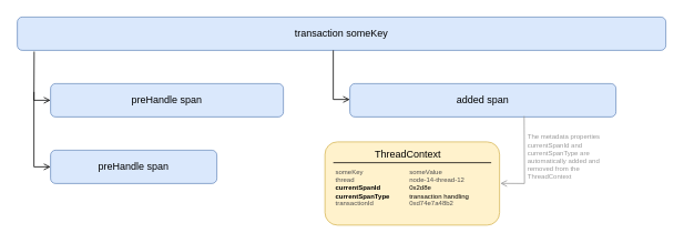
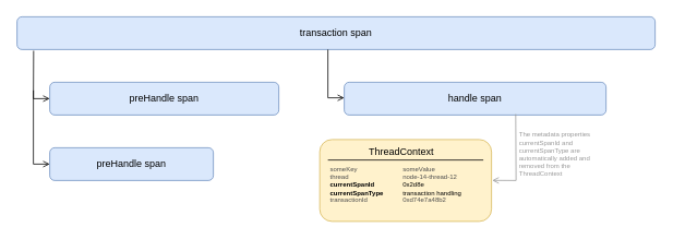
- <mxCell id="2" value="transaction someKey" style="rounded=1;whiteSpace=wrap;html=1;fillColor=#dae8fc;strokeColor=#6c8ebf;" vertex="1" parent="1"><mxGeometry x="20" y="20" width="780" height="40" as="geometry" /></mxCell>
+ <mxCell id="2" value="transaction span" style="rounded=1;whiteSpace=wrap;html=1;fillColor=#dae8fc;strokeColor=#6c8ebf;" vertex="1" parent="1"><mxGeometry x="20" y="20" width="780" height="40" as="geometry" /></mxCell>
- <mxCell id="5" value="added span" style="rounded=1;whiteSpace=wrap;html=1;fillColor=#dae8fc;strokeColor=#6c8ebf;" vertex="1" parent="1"><mxGeometry x="420" y="100" width="320" height="40" as="geometry" /></mxCell>
+ <mxCell id="5" value="handle span" style="rounded=1;whiteSpace=wrap;html=1;fillColor=#dae8fc;strokeColor=#6c8ebf;" vertex="1" parent="1"><mxGeometry x="420" y="100" width="320" height="40" as="geometry" /></mxCell>
